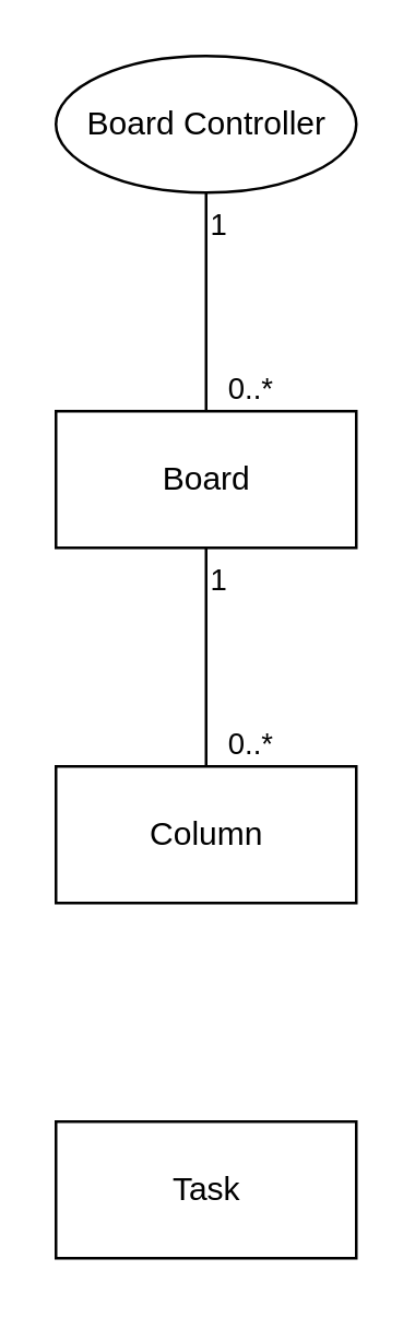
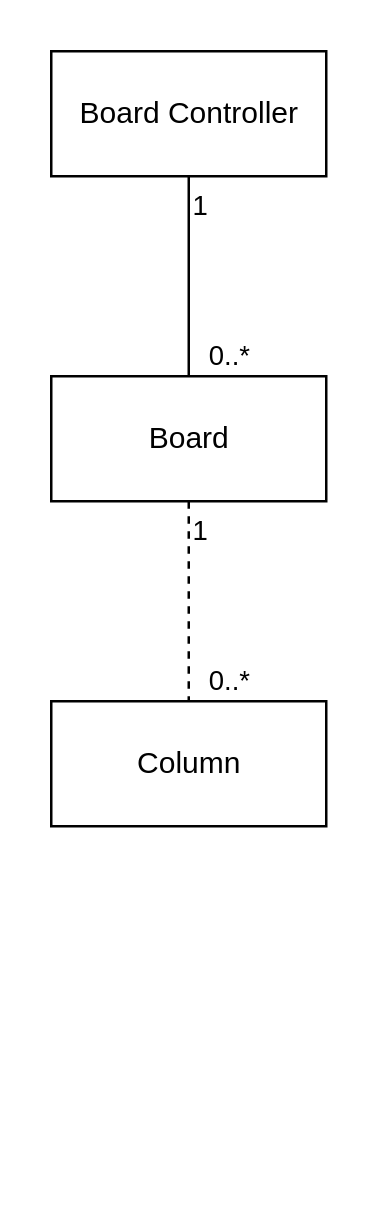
- <mxCell id="8" value="Board Controller" style="ellipse;html=1;" vertex="1" parent="1"><mxGeometry x="20" y="20" width="110" height="50" as="geometry" /></mxCell>
+ <mxCell id="8" value="Board Controller" style="html=1;" vertex="1" parent="1"><mxGeometry x="20" y="20" width="110" height="50" as="geometry" /></mxCell>
- <mxCell id="5" value="" style="endArrow=none;html=1;edgeStyle=orthogonalEdgeStyle;rounded=0;" edge="1" parent="1" source="2" target="4"><mxGeometry relative="1" as="geometry"><mxPoint x="70" y="330" as="sourcePoint" /><mxPoint x="230" y="330" as="targetPoint" /></mxGeometry></mxCell>
+ <mxCell id="5" value="" style="endArrow=none;html=1;edgeStyle=orthogonalEdgeStyle;rounded=0;dashed=1;" edge="1" parent="1" source="2" target="4"><mxGeometry relative="1" as="geometry"><mxPoint x="70" y="330" as="sourcePoint" /><mxPoint x="230" y="330" as="targetPoint" /></mxGeometry></mxCell>
- <mxCell id="3" value="Task" style="html=1;" vertex="1" parent="1"><mxGeometry x="20" y="410" width="110" height="50" as="geometry" /></mxCell>
